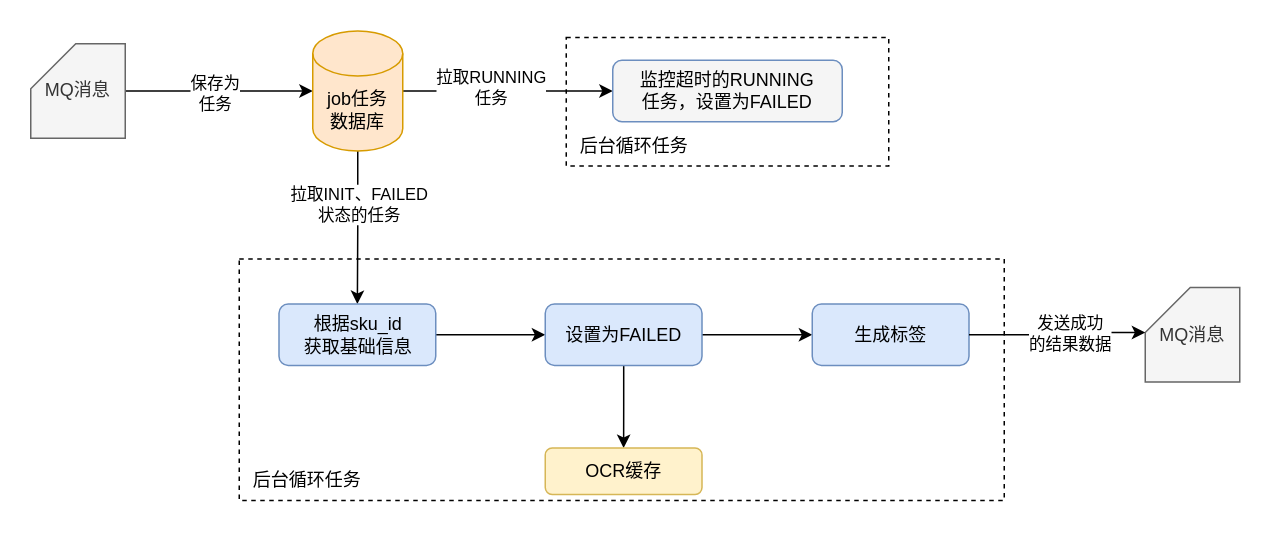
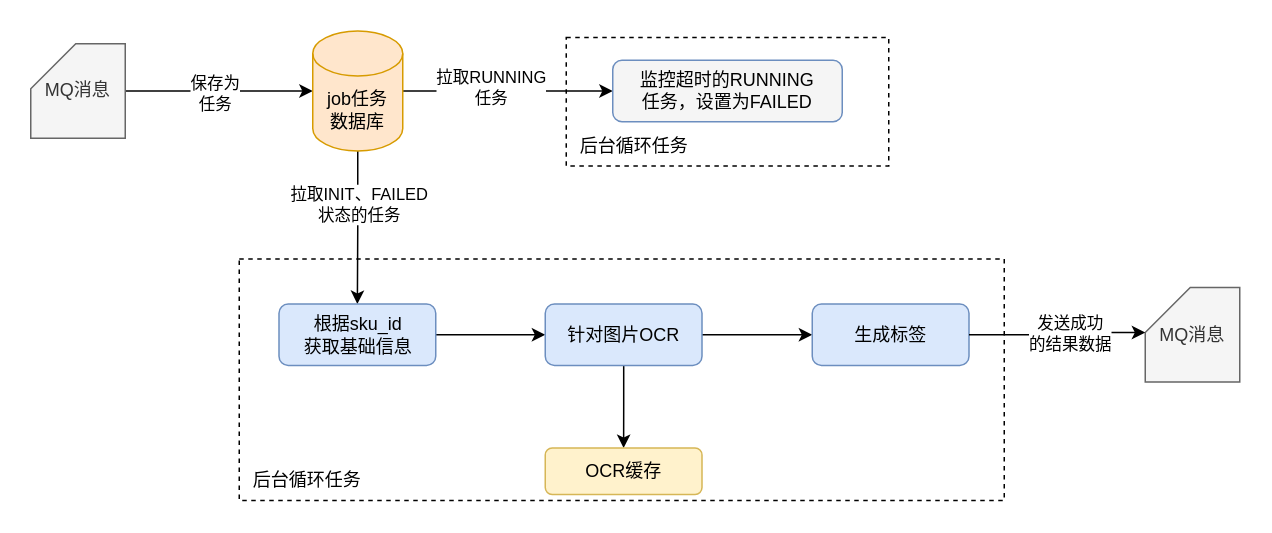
- <mxCell id="16" value="设置为FAILED" style="rounded=1;whiteSpace=wrap;html=1;fillColor=#dae8fc;strokeColor=#6c8ebf;" vertex="1" parent="1"><mxGeometry x="363" y="202" width="104.5" height="41" as="geometry" /></mxCell>
+ <mxCell id="16" value="针对图片OCR" style="rounded=1;whiteSpace=wrap;html=1;fillColor=#dae8fc;strokeColor=#6c8ebf;" vertex="1" parent="1"><mxGeometry x="363" y="202" width="104.5" height="41" as="geometry" /></mxCell>
